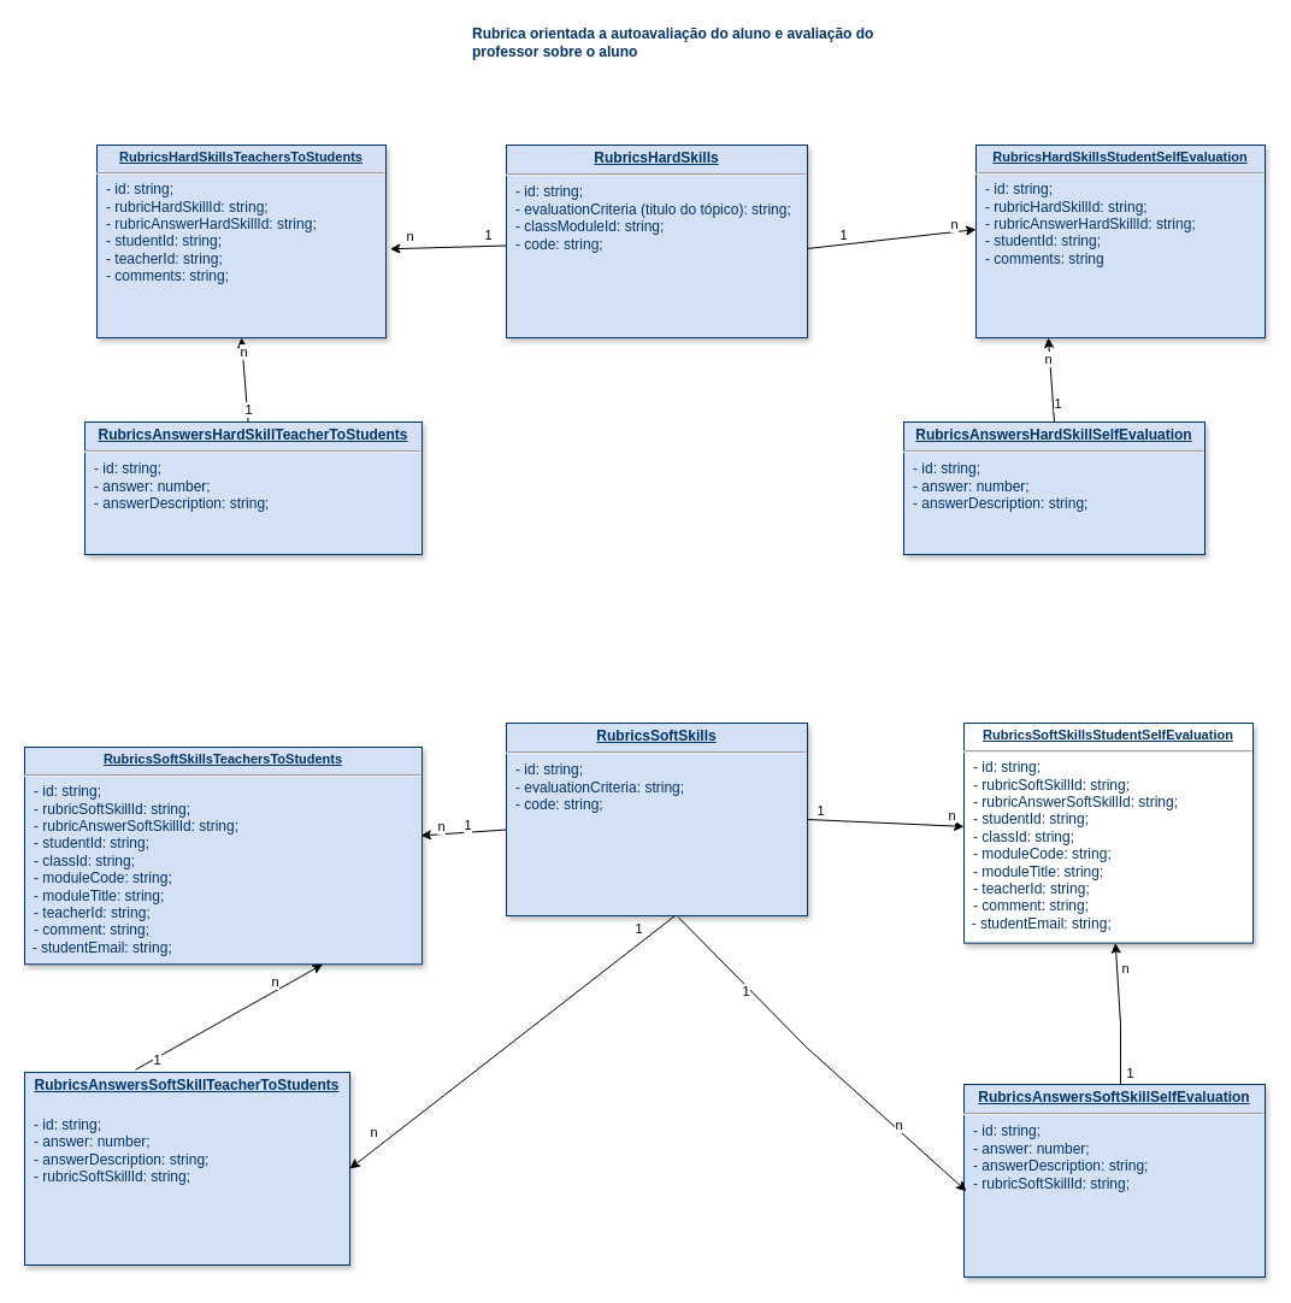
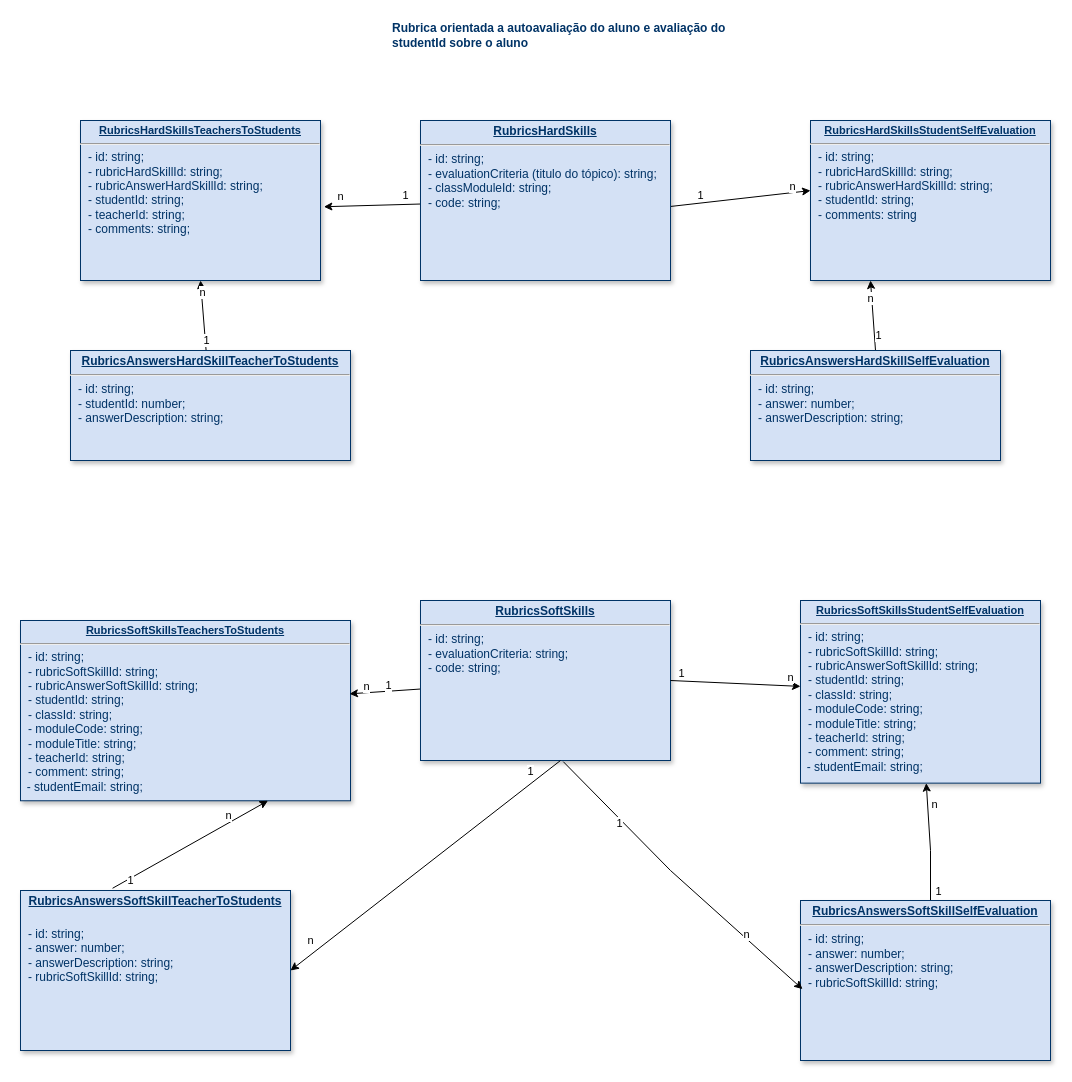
- <mxCell id="6" value="&lt;font color=&quot;#003366&quot;&gt;&lt;b&gt;Rubrica orientada a autoavaliação do aluno e avaliação do professor sobre o aluno&lt;/b&gt;&lt;/font&gt;&lt;br&gt;" style="text;html=1;strokeColor=none;fillColor=none;align=left;verticalAlign=middle;whiteSpace=wrap;rounded=0;" parent="1" vertex="1"><mxGeometry x="390" y="20" width="370" height="30" as="geometry" /></mxCell>
+ <mxCell id="6" value="&lt;font color=&quot;#003366&quot;&gt;&lt;b&gt;Rubrica orientada a autoavaliação do aluno e avaliação do studentId sobre o aluno&lt;/b&gt;&lt;/font&gt;&lt;br&gt;" style="text;html=1;strokeColor=none;fillColor=none;align=left;verticalAlign=middle;whiteSpace=wrap;rounded=0;" parent="1" vertex="1"><mxGeometry x="390" y="20" width="370" height="30" as="geometry" /></mxCell>
- <mxCell id="37" value="&lt;p style=&quot;margin: 0px; margin-top: 4px; text-align: center; text-decoration: underline;&quot;&gt;&lt;strong&gt;RubricsAnswersHardSkillTeacherToStudents&lt;/strong&gt;&lt;/p&gt;&lt;hr&gt;&lt;p style=&quot;margin: 0px; margin-left: 8px;&quot;&gt;- id: string;&lt;/p&gt;&lt;p style=&quot;margin: 0px; margin-left: 8px;&quot;&gt;- answer: number;&lt;/p&gt;&lt;p style=&quot;margin: 0px; margin-left: 8px;&quot;&gt;- answerDescription: string;&lt;/p&gt;&lt;p style=&quot;margin: 0px; margin-left: 8px;&quot;&gt;&lt;br&gt;&lt;/p&gt;&lt;p style=&quot;margin: 0px; margin-left: 8px;&quot;&gt;&lt;br&gt;&lt;/p&gt;&lt;p style=&quot;margin: 0px; margin-left: 8px;&quot;&gt;&lt;br&gt;&lt;/p&gt;&lt;p style=&quot;margin: 0px; margin-left: 8px;&quot;&gt;&lt;br&gt;&lt;/p&gt;" style="verticalAlign=top;align=left;overflow=fill;fontSize=12;fontFamily=Helvetica;html=1;strokeColor=#003366;shadow=1;fillColor=#D4E1F5;fontColor=#003366" parent="1" vertex="1"><mxGeometry x="70" y="350" width="280" height="110" as="geometry" /></mxCell>
+ <mxCell id="37" value="&lt;p style=&quot;margin: 0px; margin-top: 4px; text-align: center; text-decoration: underline;&quot;&gt;&lt;strong&gt;RubricsAnswersHardSkillTeacherToStudents&lt;/strong&gt;&lt;/p&gt;&lt;hr&gt;&lt;p style=&quot;margin: 0px; margin-left: 8px;&quot;&gt;- id: string;&lt;/p&gt;&lt;p style=&quot;margin: 0px; margin-left: 8px;&quot;&gt;- studentId: number;&lt;/p&gt;&lt;p style=&quot;margin: 0px; margin-left: 8px;&quot;&gt;- answerDescription: string;&lt;/p&gt;&lt;p style=&quot;margin: 0px; margin-left: 8px;&quot;&gt;&lt;br&gt;&lt;/p&gt;&lt;p style=&quot;margin: 0px; margin-left: 8px;&quot;&gt;&lt;br&gt;&lt;/p&gt;&lt;p style=&quot;margin: 0px; margin-left: 8px;&quot;&gt;&lt;br&gt;&lt;/p&gt;&lt;p style=&quot;margin: 0px; margin-left: 8px;&quot;&gt;&lt;br&gt;&lt;/p&gt;" style="verticalAlign=top;align=left;overflow=fill;fontSize=12;fontFamily=Helvetica;html=1;strokeColor=#003366;shadow=1;fillColor=#D4E1F5;fontColor=#003366" parent="1" vertex="1"><mxGeometry x="70" y="350" width="280" height="110" as="geometry" /></mxCell>
- <mxCell id="17" value="&lt;p style=&quot;margin: 4px 0px 0px; text-align: center; text-decoration: underline; font-size: 11px;&quot;&gt;&lt;strong style=&quot;&quot;&gt;&lt;font style=&quot;font-size: 11px;&quot;&gt;RubricsSoftSkillsStudentSelfEvaluation&lt;/font&gt;&lt;/strong&gt;&lt;/p&gt;&lt;hr style=&quot;font-size: 11px;&quot;&gt;&lt;p style=&quot;margin: 0px; margin-left: 8px;&quot;&gt;- id: string;&lt;/p&gt;&lt;p style=&quot;margin: 0px; margin-left: 8px;&quot;&gt;- rubricSoftSkillId: string;&lt;/p&gt;&lt;p style=&quot;margin: 0px; margin-left: 8px;&quot;&gt;- rubricAnswerSoftSkillId: string;&lt;/p&gt;&lt;p style=&quot;margin: 0px; margin-left: 8px;&quot;&gt;- studentId: string;&lt;/p&gt;&lt;p style=&quot;margin: 0px; margin-left: 8px;&quot;&gt;- classId: string;&lt;br&gt;&lt;/p&gt;&lt;p style=&quot;margin: 0px; margin-left: 8px;&quot;&gt;- moduleCode: string;&lt;/p&gt;&lt;p style=&quot;margin: 0px; margin-left: 8px;&quot;&gt;- moduleTitle: string;&lt;/p&gt;&lt;p style=&quot;margin: 0px; margin-left: 8px;&quot;&gt;- teacherId: string;&lt;/p&gt;&lt;p style=&quot;margin: 0px; margin-left: 8px;&quot;&gt;&lt;span style=&quot;background-color: initial;&quot;&gt;- comment: string;&lt;/span&gt;&lt;/p&gt;&lt;div&gt;&amp;nbsp; - studentEmail: string;&lt;/div&gt;&lt;p style=&quot;margin: 0px; margin-left: 8px;&quot;&gt;&lt;br&gt;&lt;/p&gt;&lt;p style=&quot;margin: 0px; margin-left: 8px;&quot;&gt;&lt;br&gt;&lt;/p&gt;&lt;p style=&quot;margin: 0px; margin-left: 8px;&quot;&gt;&lt;br&gt;&lt;/p&gt;" style="verticalAlign=top;align=left;overflow=fill;fontSize=12;fontFamily=Helvetica;html=1;strokeColor=#003366;shadow=1;fillColor=#ffffff;fontColor=#003366;" parent="1" vertex="1"><mxGeometry x="800" y="600" width="240" height="182.63" as="geometry" /></mxCell>
+ <mxCell id="17" value="&lt;p style=&quot;margin: 4px 0px 0px; text-align: center; text-decoration: underline; font-size: 11px;&quot;&gt;&lt;strong style=&quot;&quot;&gt;&lt;font style=&quot;font-size: 11px;&quot;&gt;RubricsSoftSkillsStudentSelfEvaluation&lt;/font&gt;&lt;/strong&gt;&lt;/p&gt;&lt;hr style=&quot;font-size: 11px;&quot;&gt;&lt;p style=&quot;margin: 0px; margin-left: 8px;&quot;&gt;- id: string;&lt;/p&gt;&lt;p style=&quot;margin: 0px; margin-left: 8px;&quot;&gt;- rubricSoftSkillId: string;&lt;/p&gt;&lt;p style=&quot;margin: 0px; margin-left: 8px;&quot;&gt;- rubricAnswerSoftSkillId: string;&lt;/p&gt;&lt;p style=&quot;margin: 0px; margin-left: 8px;&quot;&gt;- studentId: string;&lt;/p&gt;&lt;p style=&quot;margin: 0px; margin-left: 8px;&quot;&gt;- classId: string;&lt;br&gt;&lt;/p&gt;&lt;p style=&quot;margin: 0px; margin-left: 8px;&quot;&gt;- moduleCode: string;&lt;/p&gt;&lt;p style=&quot;margin: 0px; margin-left: 8px;&quot;&gt;- moduleTitle: string;&lt;/p&gt;&lt;p style=&quot;margin: 0px; margin-left: 8px;&quot;&gt;- teacherId: string;&lt;/p&gt;&lt;p style=&quot;margin: 0px; margin-left: 8px;&quot;&gt;&lt;span style=&quot;background-color: initial;&quot;&gt;- comment: string;&lt;/span&gt;&lt;/p&gt;&lt;div&gt;&amp;nbsp; - studentEmail: string;&lt;/div&gt;&lt;p style=&quot;margin: 0px; margin-left: 8px;&quot;&gt;&lt;br&gt;&lt;/p&gt;&lt;p style=&quot;margin: 0px; margin-left: 8px;&quot;&gt;&lt;br&gt;&lt;/p&gt;&lt;p style=&quot;margin: 0px; margin-left: 8px;&quot;&gt;&lt;br&gt;&lt;/p&gt;" style="verticalAlign=top;align=left;overflow=fill;fontSize=12;fontFamily=Helvetica;html=1;strokeColor=#003366;shadow=1;fillColor=#D4E1F5;fontColor=#003366" parent="1" vertex="1"><mxGeometry x="800" y="600" width="240" height="182.63" as="geometry" /></mxCell>
